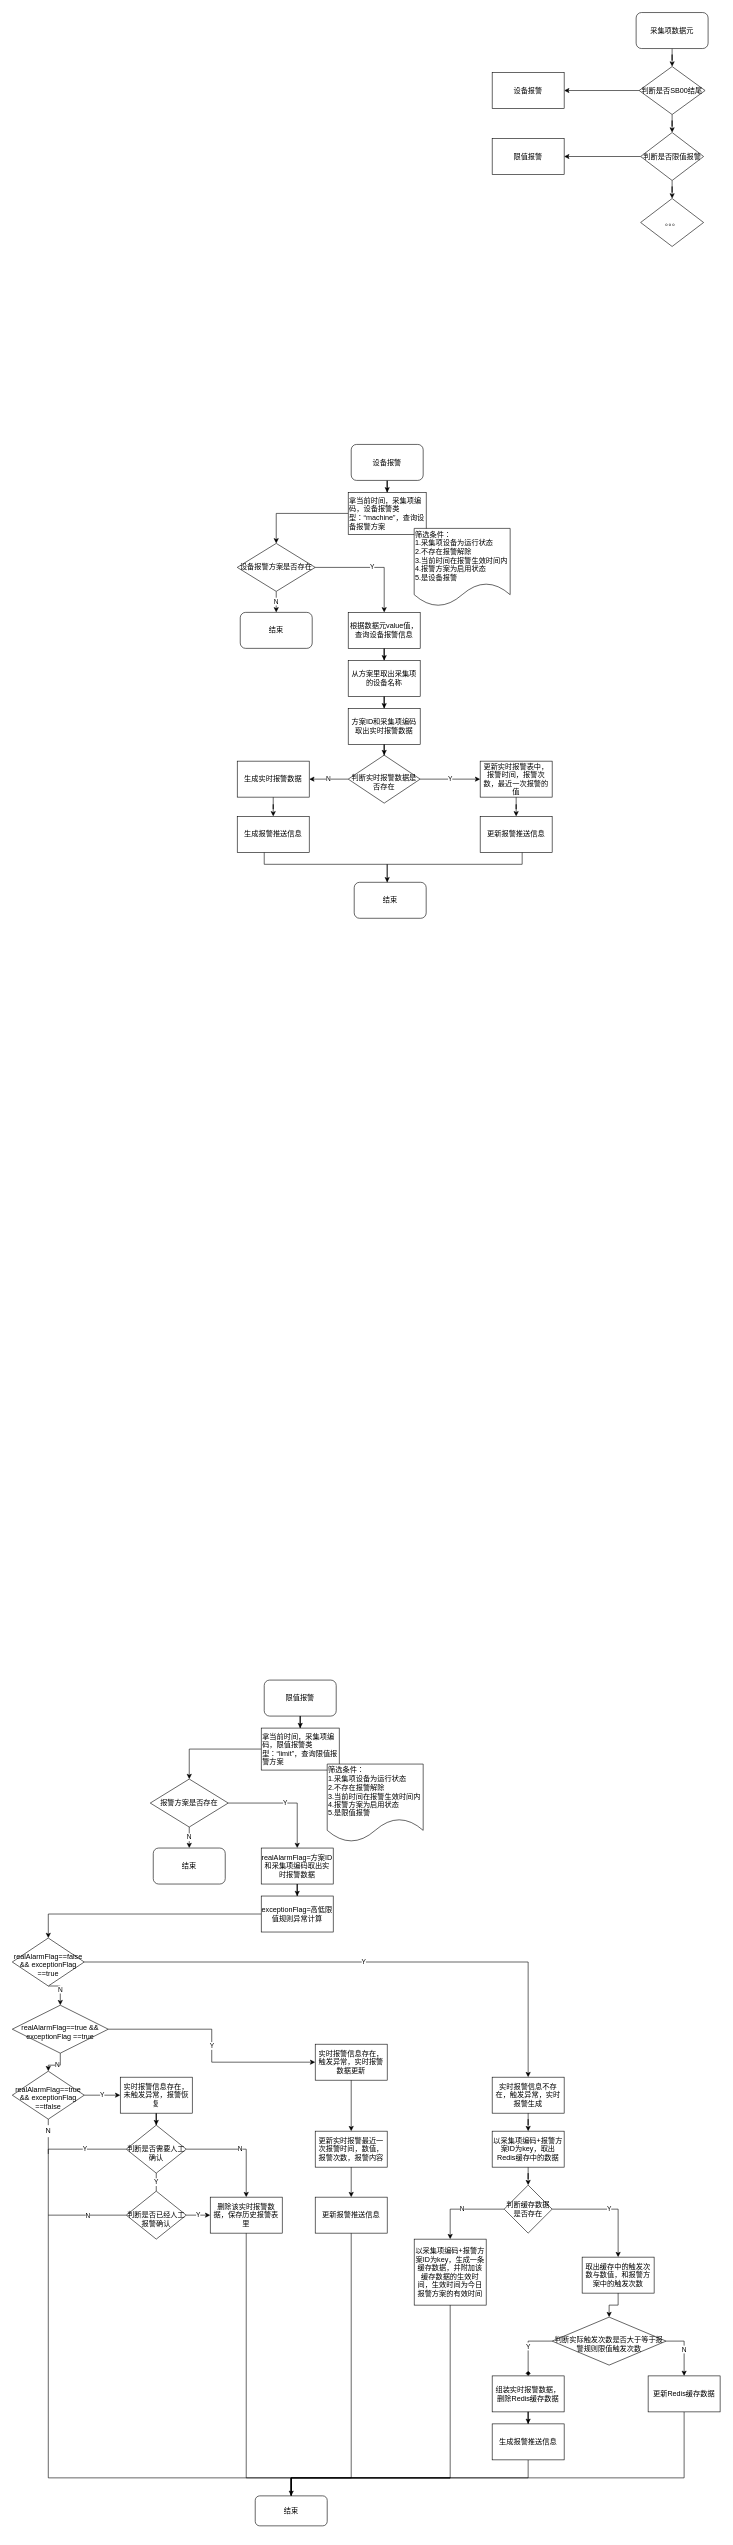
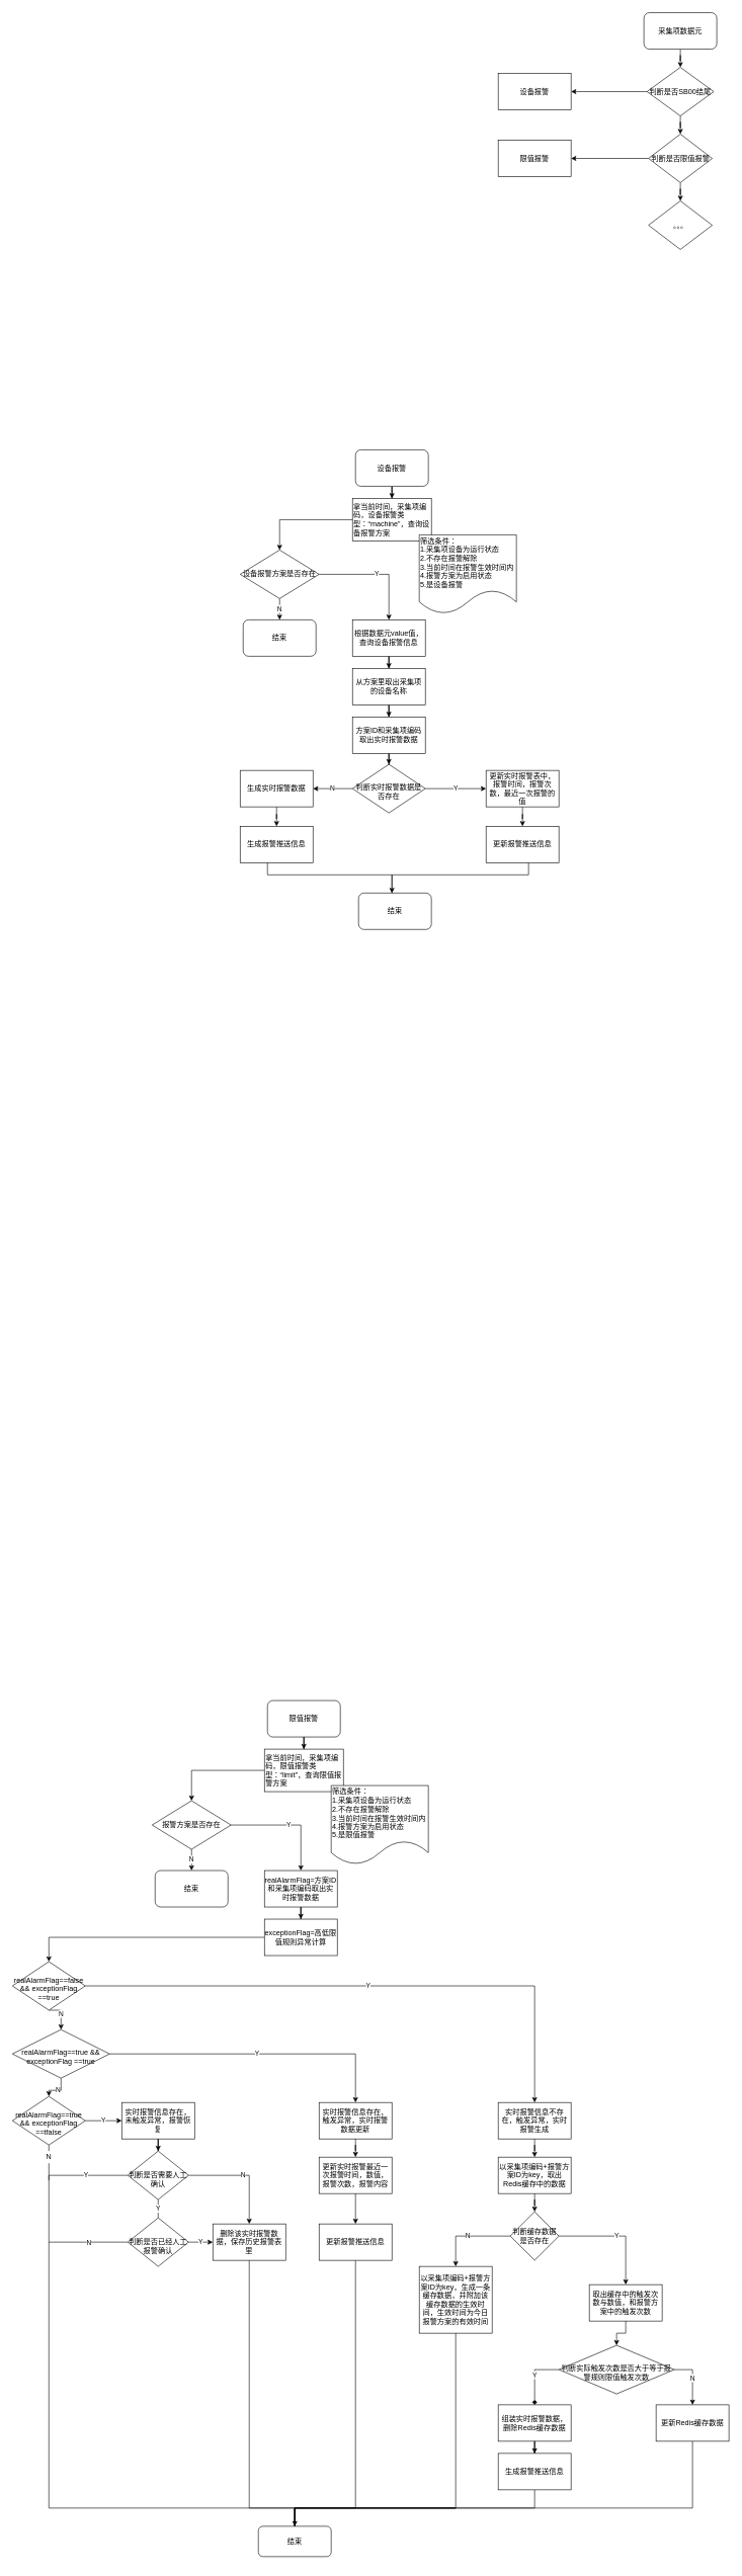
- <mxCell id="76" value="实时报警信息存在，触发异常，实时报警数据更新" style="rounded=0;whiteSpace=wrap;html=1;align=center;" vertex="1" parent="1"><mxGeometry x="525" y="3407" width="120" height="60" as="geometry" /></mxCell>
+ <mxCell id="76" value="实时报警信息存在，触发异常，实时报警数据更新" style="rounded=0;whiteSpace=wrap;html=1;align=center;" vertex="1" parent="1"><mxGeometry x="525" y="3462" width="120" height="60" as="geometry" /></mxCell>
